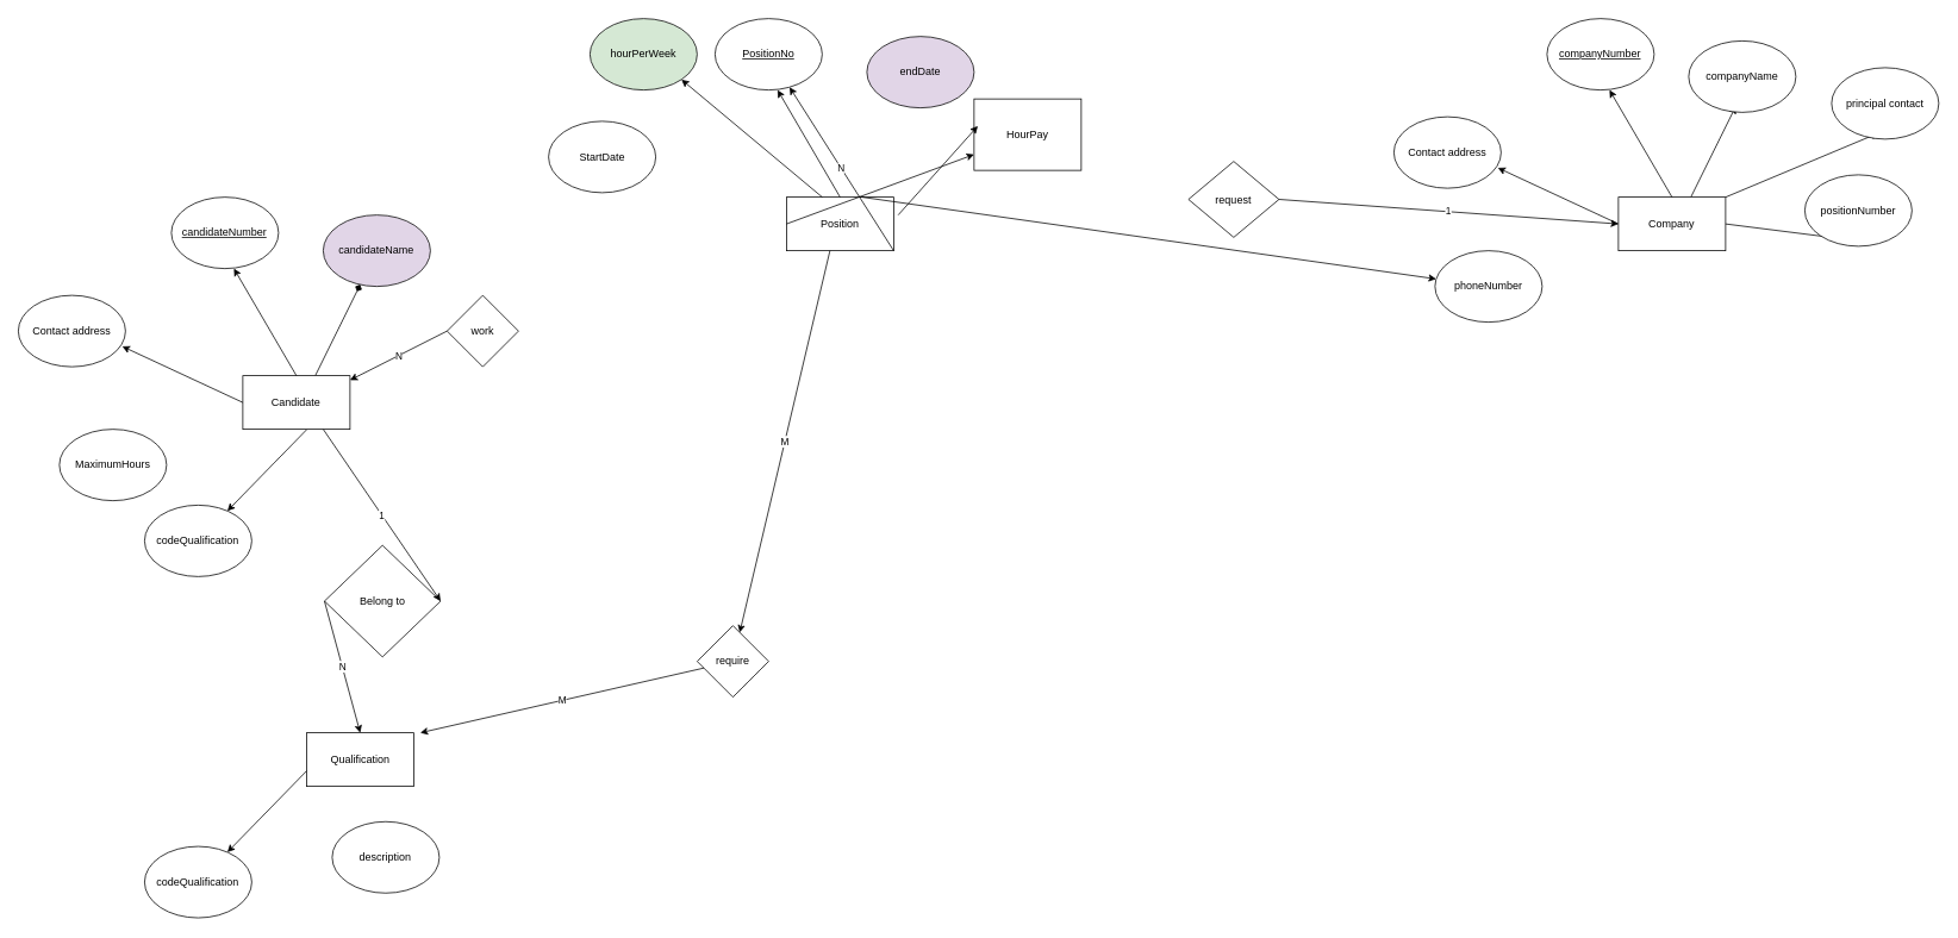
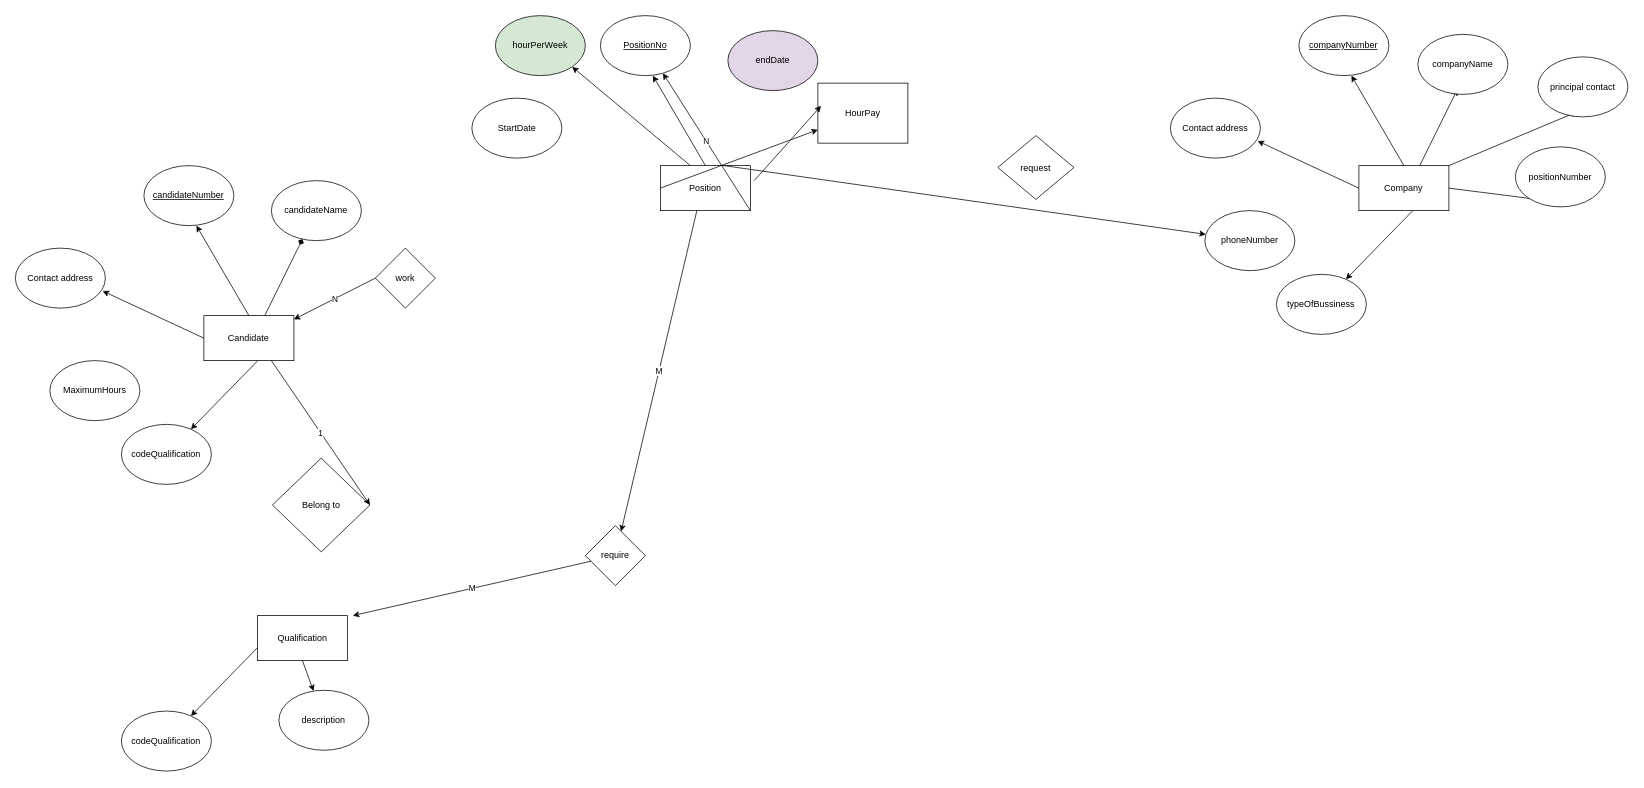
- <mxCell id="7" value="StartDate" style="ellipse;whiteSpace=wrap;html=1;" parent="1" vertex="1"><mxGeometry x="613.64" y="135" width="120" height="80" as="geometry" /></mxCell>
+ <mxCell id="7" value="StartDate" style="ellipse;whiteSpace=wrap;html=1;" parent="1" vertex="1"><mxGeometry x="628.64" y="130" width="120" height="80" as="geometry" /></mxCell>
- <mxCell id="33" value="1" style="endArrow=classic;html=1;exitX=1;exitY=0.5;exitDx=0;exitDy=0;entryX=0;entryY=0.5;entryDx=0;entryDy=0;" parent="1" source="31" target="34" edge="1"><mxGeometry width="50" height="50" relative="1" as="geometry"><mxPoint x="920" y="505" as="sourcePoint" /><mxPoint x="1630" y="250" as="targetPoint" /></mxGeometry></mxCell>
- <mxCell id="13" value="candidateName" style="ellipse;whiteSpace=wrap;html=1;fillColor=#e1d5e7;" parent="1" vertex="1"><mxGeometry x="361.36" y="240" width="120" height="80" as="geometry" /></mxCell>
+ <mxCell id="13" value="candidateName" style="ellipse;whiteSpace=wrap;html=1;" parent="1" vertex="1"><mxGeometry x="361.36" y="240" width="120" height="80" as="geometry" /></mxCell>
+ <mxCell id="41" value="" style="endArrow=classic;html=1;exitX=0.595;exitY=1.008;exitDx=0;exitDy=0;exitPerimeter=0;" parent="1" source="34" target="42" edge="1"><mxGeometry width="50" height="50" relative="1" as="geometry"><mxPoint x="1906.72" y="350" as="sourcePoint" /><mxPoint x="1761.36" y="405" as="targetPoint" /><Array as="points" /></mxGeometry></mxCell>
+ <mxCell id="42" value="typeOfBussiness" style="ellipse;whiteSpace=wrap;html=1;" parent="1" vertex="1"><mxGeometry x="1701.36" y="365" width="120" height="80" as="geometry" /></mxCell>
- <mxCell id="30" value="N" style="endArrow=classic;html=1;exitX=0;exitY=0.5;exitDx=0;exitDy=0;entryX=0.5;entryY=0;entryDx=0;entryDy=0;" parent="1" source="28" target="23" edge="1"><mxGeometry width="50" height="50" relative="1" as="geometry"><mxPoint x="701.36" y="700" as="sourcePoint" /><mxPoint x="401.36" y="805" as="targetPoint" /></mxGeometry></mxCell>
+ <mxCell id="26" value="" style="endArrow=classic;html=1;exitX=0.5;exitY=1;exitDx=0;exitDy=0;" parent="1" source="23" target="27" edge="1"><mxGeometry width="50" height="50" relative="1" as="geometry"><mxPoint x="482.76" y="1030" as="sourcePoint" /><mxPoint x="351.36" y="1054.52" as="targetPoint" /><Array as="points" /></mxGeometry></mxCell>
